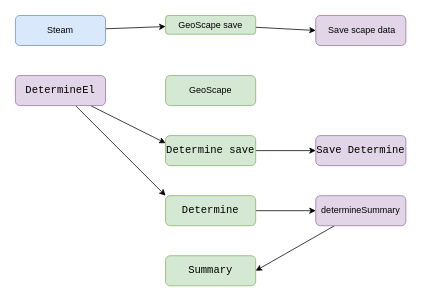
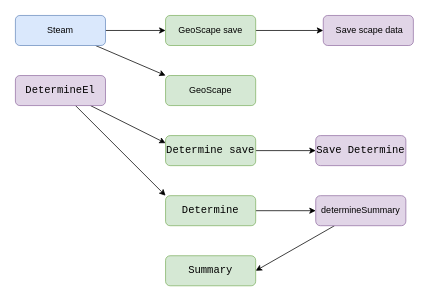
- <mxCell id="7" value="GeoScape save" style="rounded=1;whiteSpace=wrap;html=1;fillColor=#d5e8d4;strokeColor=#82b366;" vertex="1" parent="1"><mxGeometry x="220" y="20" width="120" height="25" as="geometry" /></mxCell>
+ <mxCell id="7" value="GeoScape save" style="rounded=1;whiteSpace=wrap;html=1;fillColor=#d5e8d4;strokeColor=#82b366;" vertex="1" parent="1"><mxGeometry x="220" y="20" width="120" height="40" as="geometry" /></mxCell>
- <mxCell id="8" value="&amp;nbsp;Save scape data" style="rounded=1;whiteSpace=wrap;html=1;fillColor=#e1d5e7;strokeColor=#9673a6;" vertex="1" parent="1"><mxGeometry x="420" y="20" width="120" height="40" as="geometry" /></mxCell>
+ <mxCell id="8" value="&amp;nbsp;Save scape data" style="rounded=1;whiteSpace=wrap;html=1;fillColor=#e1d5e7;strokeColor=#9673a6;" vertex="1" parent="1"><mxGeometry x="430" y="20" width="120" height="40" as="geometry" /></mxCell>
+ <mxCell id="4" style="edgeStyle=none;rounded=0;orthogonalLoop=1;jettySize=auto;html=1;entryX=0;entryY=0;entryDx=0;entryDy=0;" edge="1" parent="1" source="5" target="9"><mxGeometry relative="1" as="geometry" /></mxCell>
